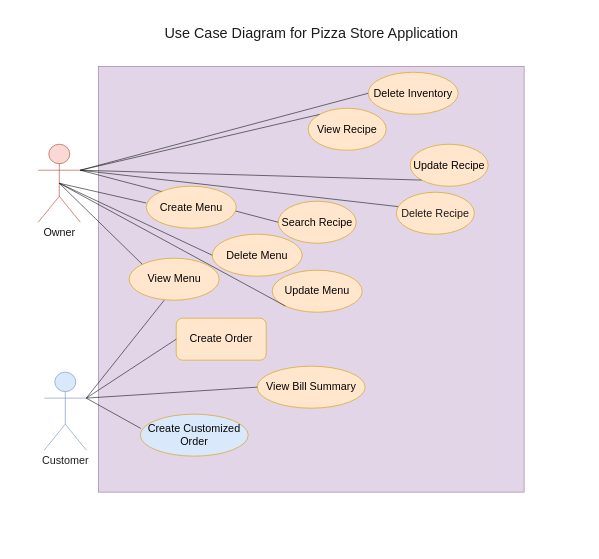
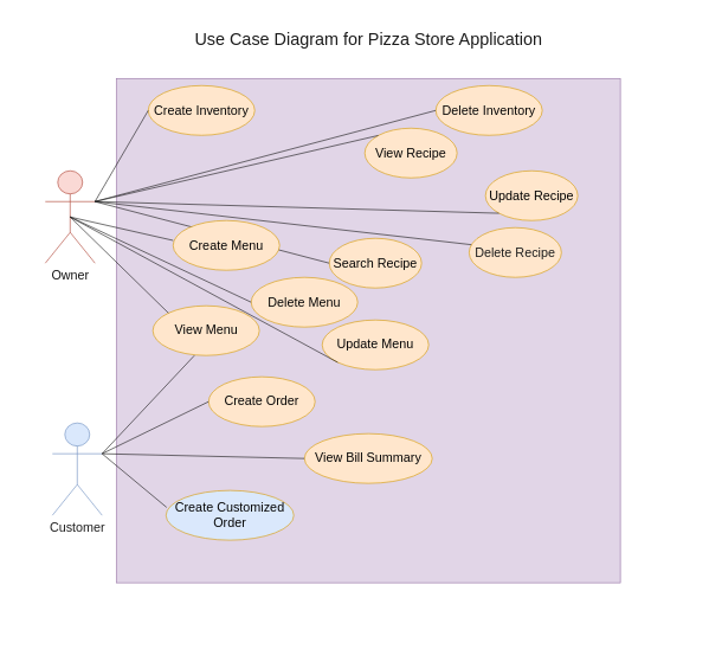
+ <mxCell id="16" value="&lt;font color=&quot;#050505&quot;&gt;Create Inventory&lt;/font&gt;" style="ellipse;whiteSpace=wrap;html=1;fontSize=18;fillColor=#ffe6cc;strokeColor=#d79b00;" parent="1" vertex="1"><mxGeometry x="175" y="120" width="150" height="70" as="geometry" /></mxCell>
+ <mxCell id="18" value="" style="endArrow=none;html=1;fontSize=18;fontColor=#1C1C1C;entryX=1;entryY=0.333;entryDx=0;entryDy=0;entryPerimeter=0;exitX=0;exitY=0.5;exitDx=0;exitDy=0;strokeColor=#171717;" parent="1" source="16" target="4" edge="1"><mxGeometry width="50" height="50" relative="1" as="geometry"><mxPoint x="320" y="345" as="sourcePoint" /><mxPoint x="110" y="293.333" as="targetPoint" /></mxGeometry></mxCell>
- <mxCell id="29" value="&lt;font color=&quot;#050505&quot;&gt;Create Order&lt;/font&gt;" style="whiteSpace=wrap;html=1;fontSize=18;fillColor=#ffe6cc;strokeColor=#d79b00;rounded=1;" vertex="1" parent="1"><mxGeometry x="260" y="530" width="150" height="70" as="geometry" /></mxCell>
+ <mxCell id="29" value="&lt;font color=&quot;#050505&quot;&gt;Create Order&lt;/font&gt;" style="ellipse;whiteSpace=wrap;html=1;fontSize=18;fillColor=#ffe6cc;strokeColor=#d79b00;" vertex="1" parent="1"><mxGeometry x="260" y="530" width="150" height="70" as="geometry" /></mxCell>
- <mxCell id="3" value="&lt;font color=&quot;#1f1f1f&quot; style=&quot;font-size: 18px;&quot;&gt;Customer&lt;/font&gt;" style="shape=umlActor;verticalLabelPosition=bottom;verticalAlign=top;html=1;outlineConnect=0;fillColor=#dae8fc;strokeColor=#6c8ebf;" parent="1" vertex="1"><mxGeometry x="40" y="620" width="70" height="130" as="geometry" /></mxCell>
+ <mxCell id="3" value="&lt;font color=&quot;#1f1f1f&quot; style=&quot;font-size: 18px;&quot;&gt;Customer&lt;/font&gt;" style="shape=umlActor;verticalLabelPosition=bottom;verticalAlign=top;html=1;outlineConnect=0;fillColor=#dae8fc;strokeColor=#6c8ebf;" parent="1" vertex="1"><mxGeometry x="40" y="595" width="70" height="130" as="geometry" /></mxCell>
